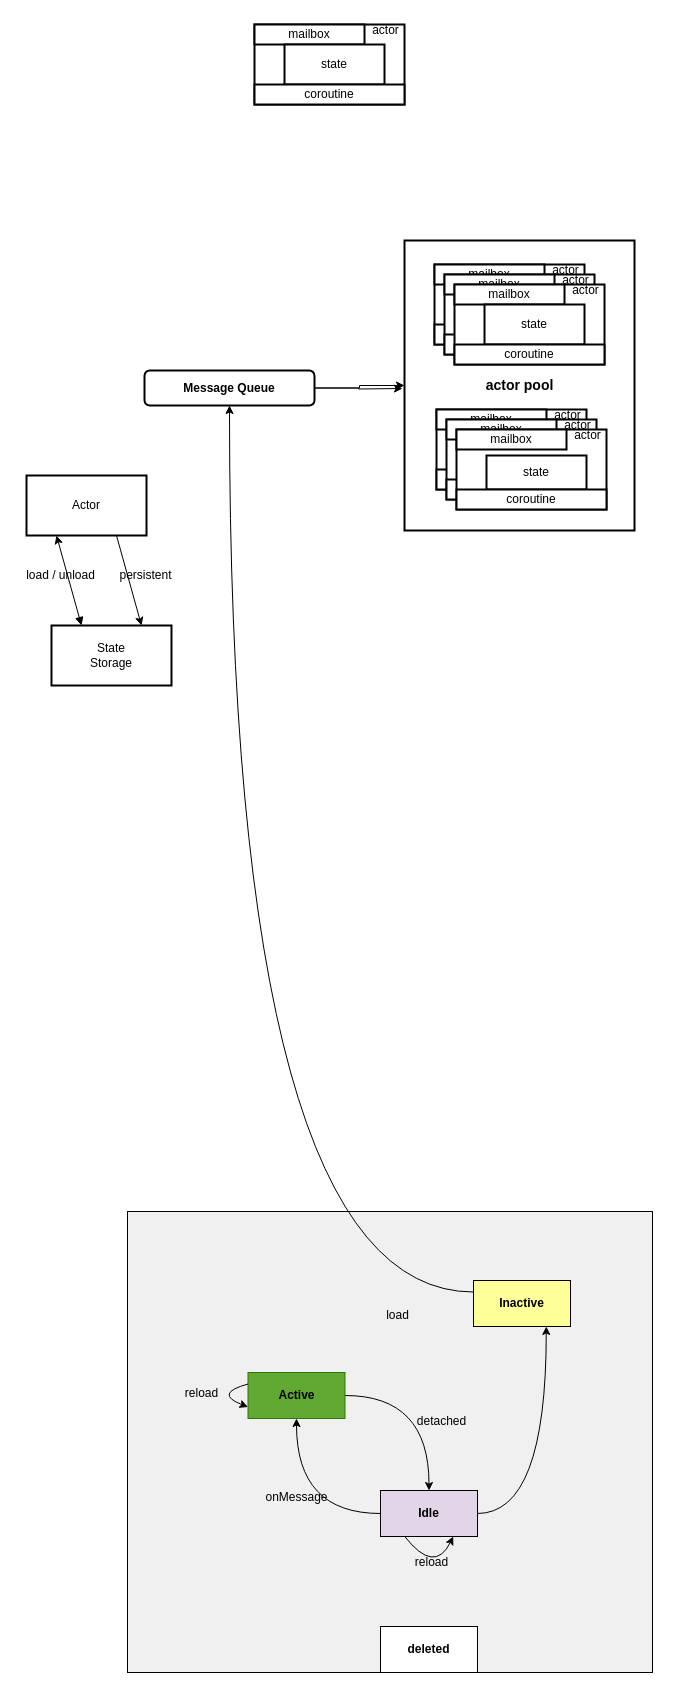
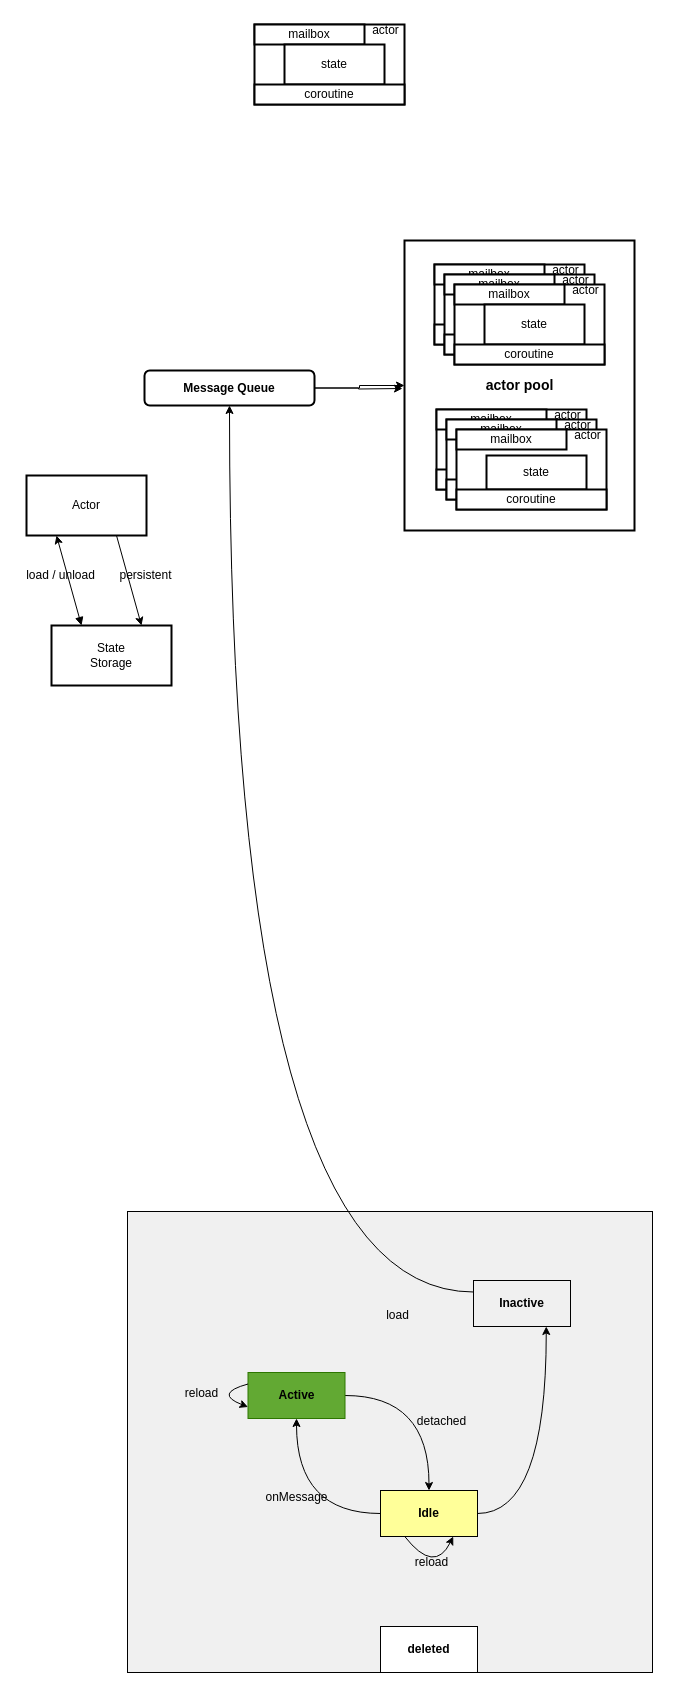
- <mxCell id="62" value="&lt;b&gt;&lt;font color=&quot;#000000&quot;&gt;Inactive&lt;/font&gt;&lt;/b&gt;" style="rounded=0;whiteSpace=wrap;html=1;strokeColor=#000000;fillColor=#ffff99;" vertex="1" parent="1"><mxGeometry x="473" y="1280" width="97" height="46" as="geometry" /></mxCell>
+ <mxCell id="62" value="&lt;b&gt;&lt;font color=&quot;#000000&quot;&gt;Inactive&lt;/font&gt;&lt;/b&gt;" style="rounded=0;whiteSpace=wrap;html=1;strokeColor=#000000;fillColor=#F0F0F0;" vertex="1" parent="1"><mxGeometry x="473" y="1280" width="97" height="46" as="geometry" /></mxCell>
- <mxCell id="60" value="&lt;b&gt;&lt;font color=&quot;#000000&quot;&gt;Idle&lt;/font&gt;&lt;/b&gt;" style="rounded=0;whiteSpace=wrap;html=1;fillColor=#e1d5e7;strokeColor=#000000;" vertex="1" parent="1"><mxGeometry x="380" y="1490" width="97" height="46" as="geometry" /></mxCell>
+ <mxCell id="60" value="&lt;b&gt;&lt;font color=&quot;#000000&quot;&gt;Idle&lt;/font&gt;&lt;/b&gt;" style="rounded=0;whiteSpace=wrap;html=1;fillColor=#FFFF99;strokeColor=#000000;" vertex="1" parent="1"><mxGeometry x="380" y="1490" width="97" height="46" as="geometry" /></mxCell>
